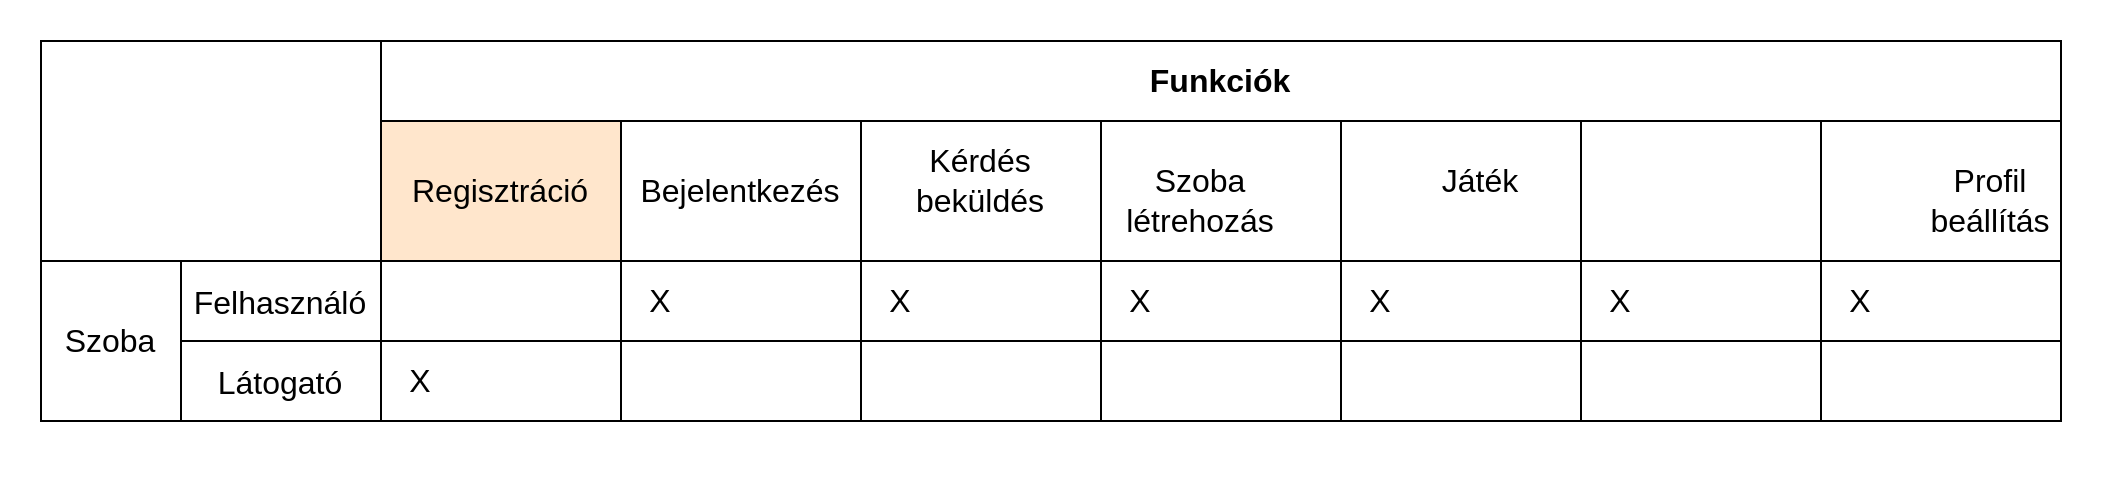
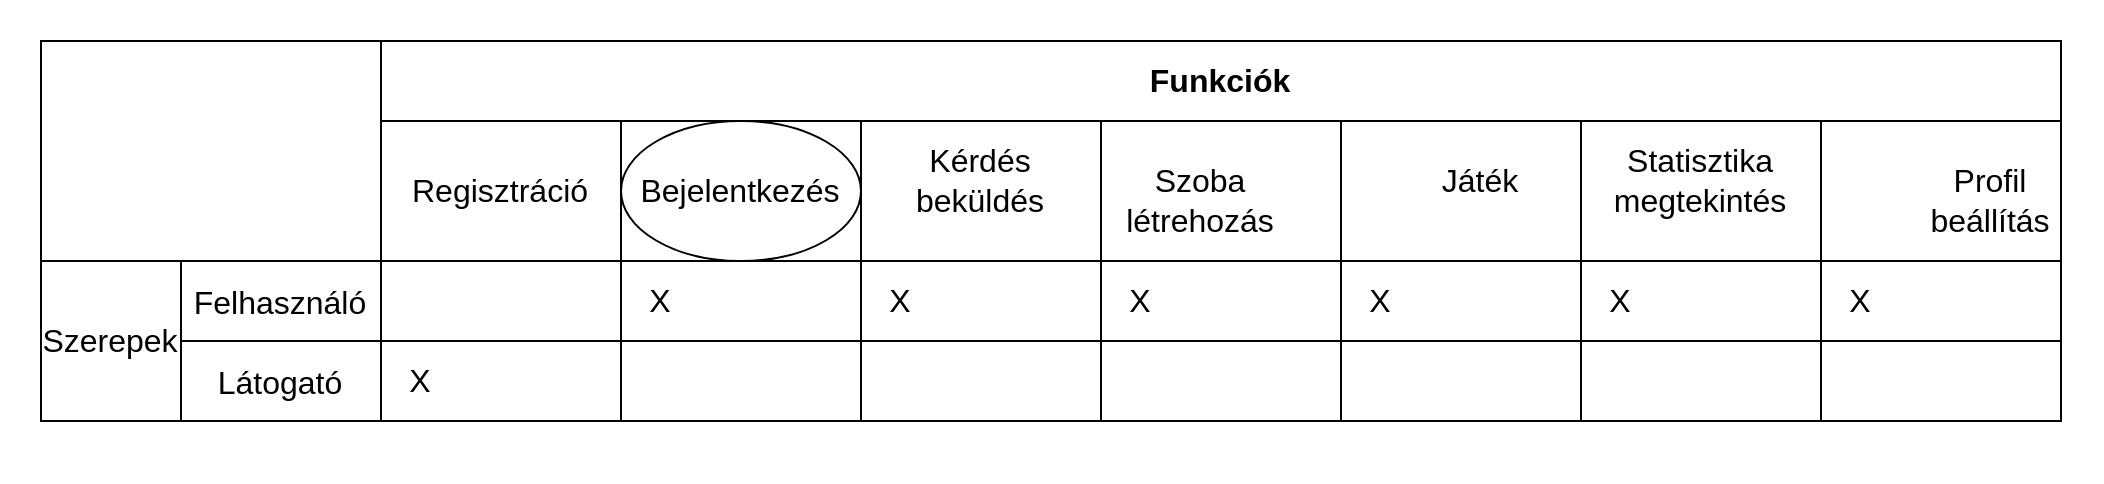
+ <mxCell id="13" value="Statisztika megtekintés" style="text;html=1;strokeColor=none;fillColor=none;align=center;verticalAlign=middle;whiteSpace=wrap;rounded=0;fontSize=16;" vertex="1" parent="1"><mxGeometry x="820" y="75" width="60" height="30" as="geometry" /></mxCell>
- <mxCell id="4" value="Regisztráció" style="rounded=0;whiteSpace=wrap;html=1;fontSize=16;fillColor=#ffe6cc;" vertex="1" parent="1"><mxGeometry x="190" y="60" width="120" height="70" as="geometry" /></mxCell>
+ <mxCell id="4" value="Regisztráció" style="rounded=0;whiteSpace=wrap;html=1;fontSize=16;" vertex="1" parent="1"><mxGeometry x="190" y="60" width="120" height="70" as="geometry" /></mxCell>
- <mxCell id="5" value="Bejelentkezés" style="rounded=0;whiteSpace=wrap;html=1;fontSize=16;" vertex="1" parent="1"><mxGeometry x="310" y="60" width="120" height="70" as="geometry" /></mxCell>
+ <mxCell id="5" value="Bejelentkezés" style="ellipse;whiteSpace=wrap;html=1;fontSize=16;" vertex="1" parent="1"><mxGeometry x="310" y="60" width="120" height="70" as="geometry" /></mxCell>
- <mxCell id="24" value="Szoba" style="text;html=1;strokeColor=none;fillColor=none;align=center;verticalAlign=middle;whiteSpace=wrap;rounded=0;fontSize=16;" vertex="1" parent="1"><mxGeometry x="30" y="155" width="50" height="30" as="geometry" /></mxCell>
+ <mxCell id="24" value="Szerepek" style="text;html=1;strokeColor=none;fillColor=none;align=center;verticalAlign=middle;whiteSpace=wrap;rounded=0;fontSize=16;" vertex="1" parent="1"><mxGeometry x="30" y="155" width="50" height="30" as="geometry" /></mxCell>
